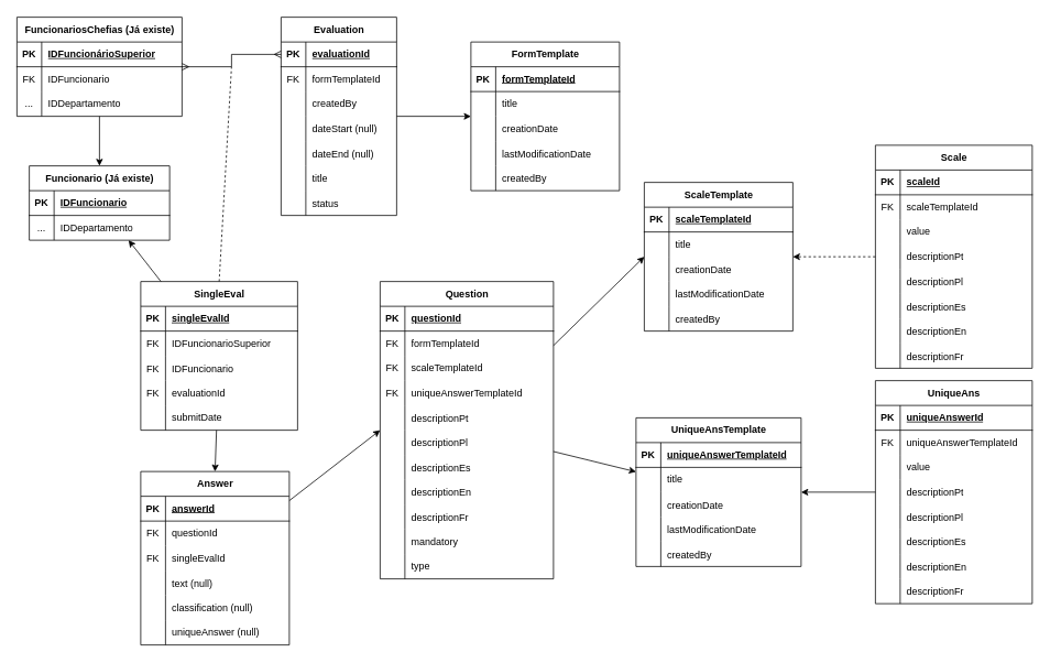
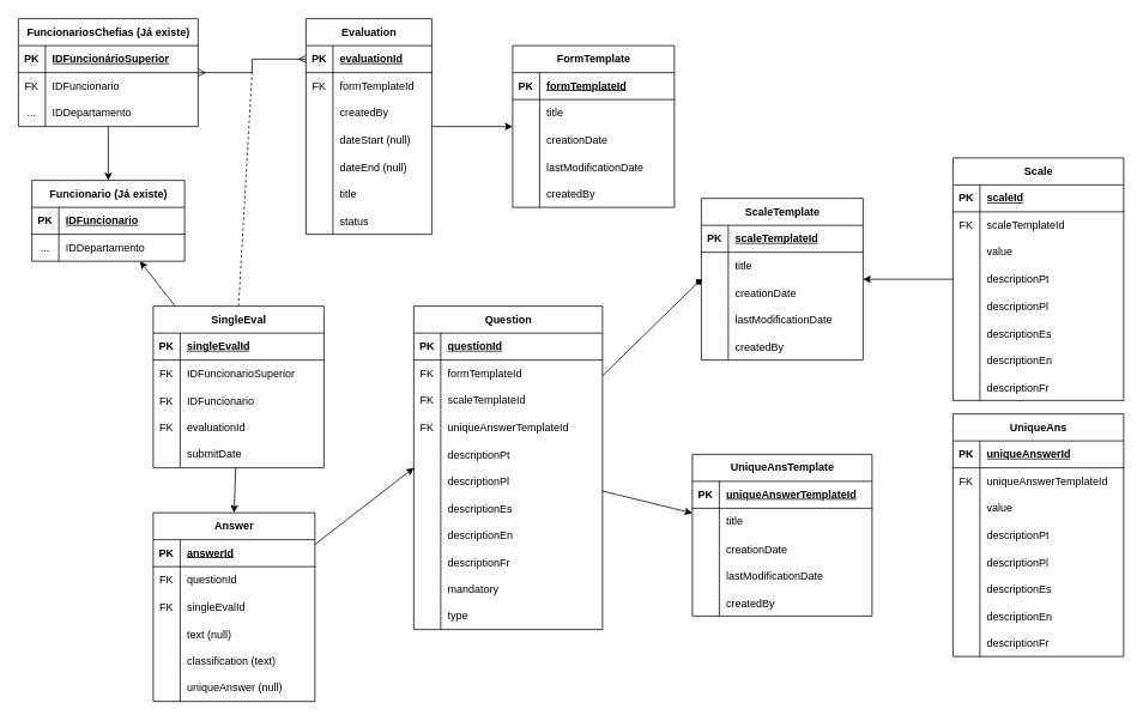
- <mxCell id="158" style="edgeStyle=orthogonalEdgeStyle;rounded=0;orthogonalLoop=1;jettySize=auto;html=1;dashed=1;" edge="1" parent="1" source="159" target="125"><mxGeometry relative="1" as="geometry" /></mxCell>
+ <mxCell id="158" style="edgeStyle=orthogonalEdgeStyle;rounded=0;orthogonalLoop=1;jettySize=auto;html=1;" edge="1" parent="1" source="159" target="125"><mxGeometry relative="1" as="geometry" /></mxCell>
- <mxCell id="57" style="edgeStyle=none;rounded=0;orthogonalLoop=1;jettySize=auto;html=1;entryX=0;entryY=0.5;entryDx=0;entryDy=0;" parent="1" source="58" target="125" edge="1"><mxGeometry relative="1" as="geometry" /></mxCell>
+ <mxCell id="57" style="edgeStyle=none;rounded=0;orthogonalLoop=1;jettySize=auto;html=1;entryX=0;entryY=0.5;entryDx=0;entryDy=0;endArrow=diamond;" parent="1" source="58" target="125" edge="1"><mxGeometry relative="1" as="geometry" /></mxCell>
- <mxCell id="184" style="edgeStyle=orthogonalEdgeStyle;rounded=0;orthogonalLoop=1;jettySize=auto;html=1;" edge="1" parent="1" source="185" target="141"><mxGeometry relative="1" as="geometry" /></mxCell>
- <mxCell id="53" value="classification (null)" style="shape=partialRectangle;connectable=0;fillColor=none;top=0;left=0;bottom=0;right=0;align=left;spacingLeft=6;overflow=hidden;" parent="51" vertex="1"><mxGeometry x="30" width="150" height="30" as="geometry"><mxRectangle width="150" height="30" as="alternateBounds" /></mxGeometry></mxCell>
+ <mxCell id="53" value="classification (text)" style="shape=partialRectangle;connectable=0;fillColor=none;top=0;left=0;bottom=0;right=0;align=left;spacingLeft=6;overflow=hidden;" parent="51" vertex="1"><mxGeometry x="30" width="150" height="30" as="geometry"><mxRectangle width="150" height="30" as="alternateBounds" /></mxGeometry></mxCell>
